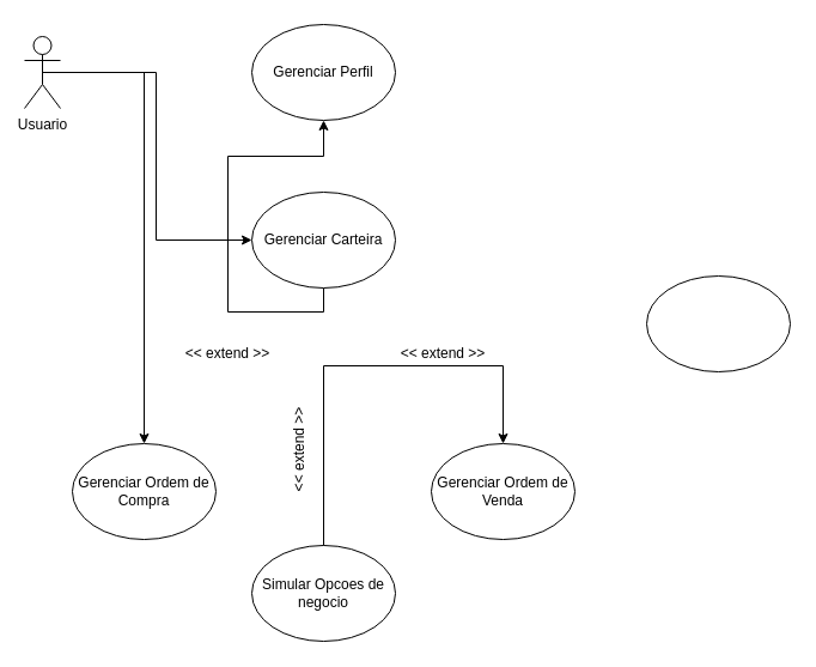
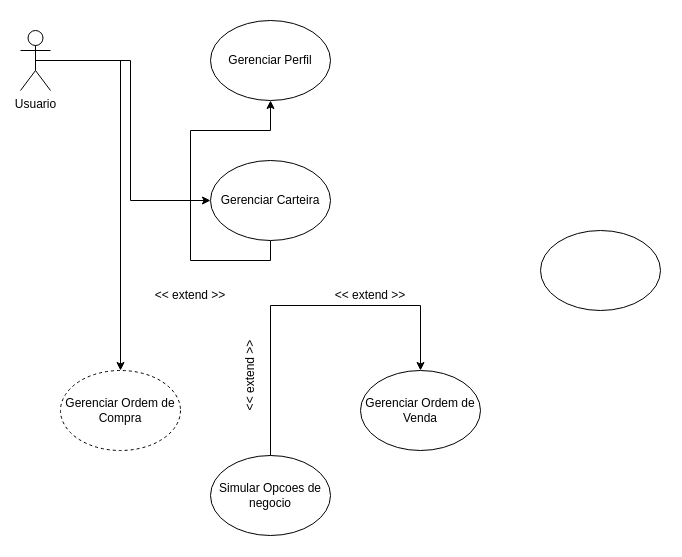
- <mxCell id="2" value="Gerenciar Ordem de Compra" style="ellipse;whiteSpace=wrap;html=1;" vertex="1" parent="1"><mxGeometry x="60" y="370" width="120" height="80" as="geometry" /></mxCell>
+ <mxCell id="2" value="Gerenciar Ordem de Compra" style="ellipse;whiteSpace=wrap;html=1;dashed=1;" vertex="1" parent="1"><mxGeometry x="60" y="370" width="120" height="80" as="geometry" /></mxCell>
